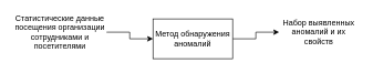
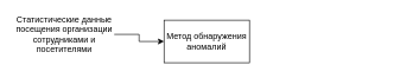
- <mxCell id="2" style="edgeStyle=orthogonalEdgeStyle;rounded=0;orthogonalLoop=1;jettySize=auto;html=1;entryX=0;entryY=0.5;entryDx=0;entryDy=0;" edge="1" parent="1" source="3" target="4"><mxGeometry relative="1" as="geometry" /></mxCell>
- <mxCell id="4" value="Набор выявленных аномалий и их свойств" style="text;html=1;strokeColor=none;fillColor=none;align=center;verticalAlign=middle;whiteSpace=wrap;rounded=0;" vertex="1" parent="1"><mxGeometry x="420" y="33" width="120" height="30" as="geometry" /></mxCell>
